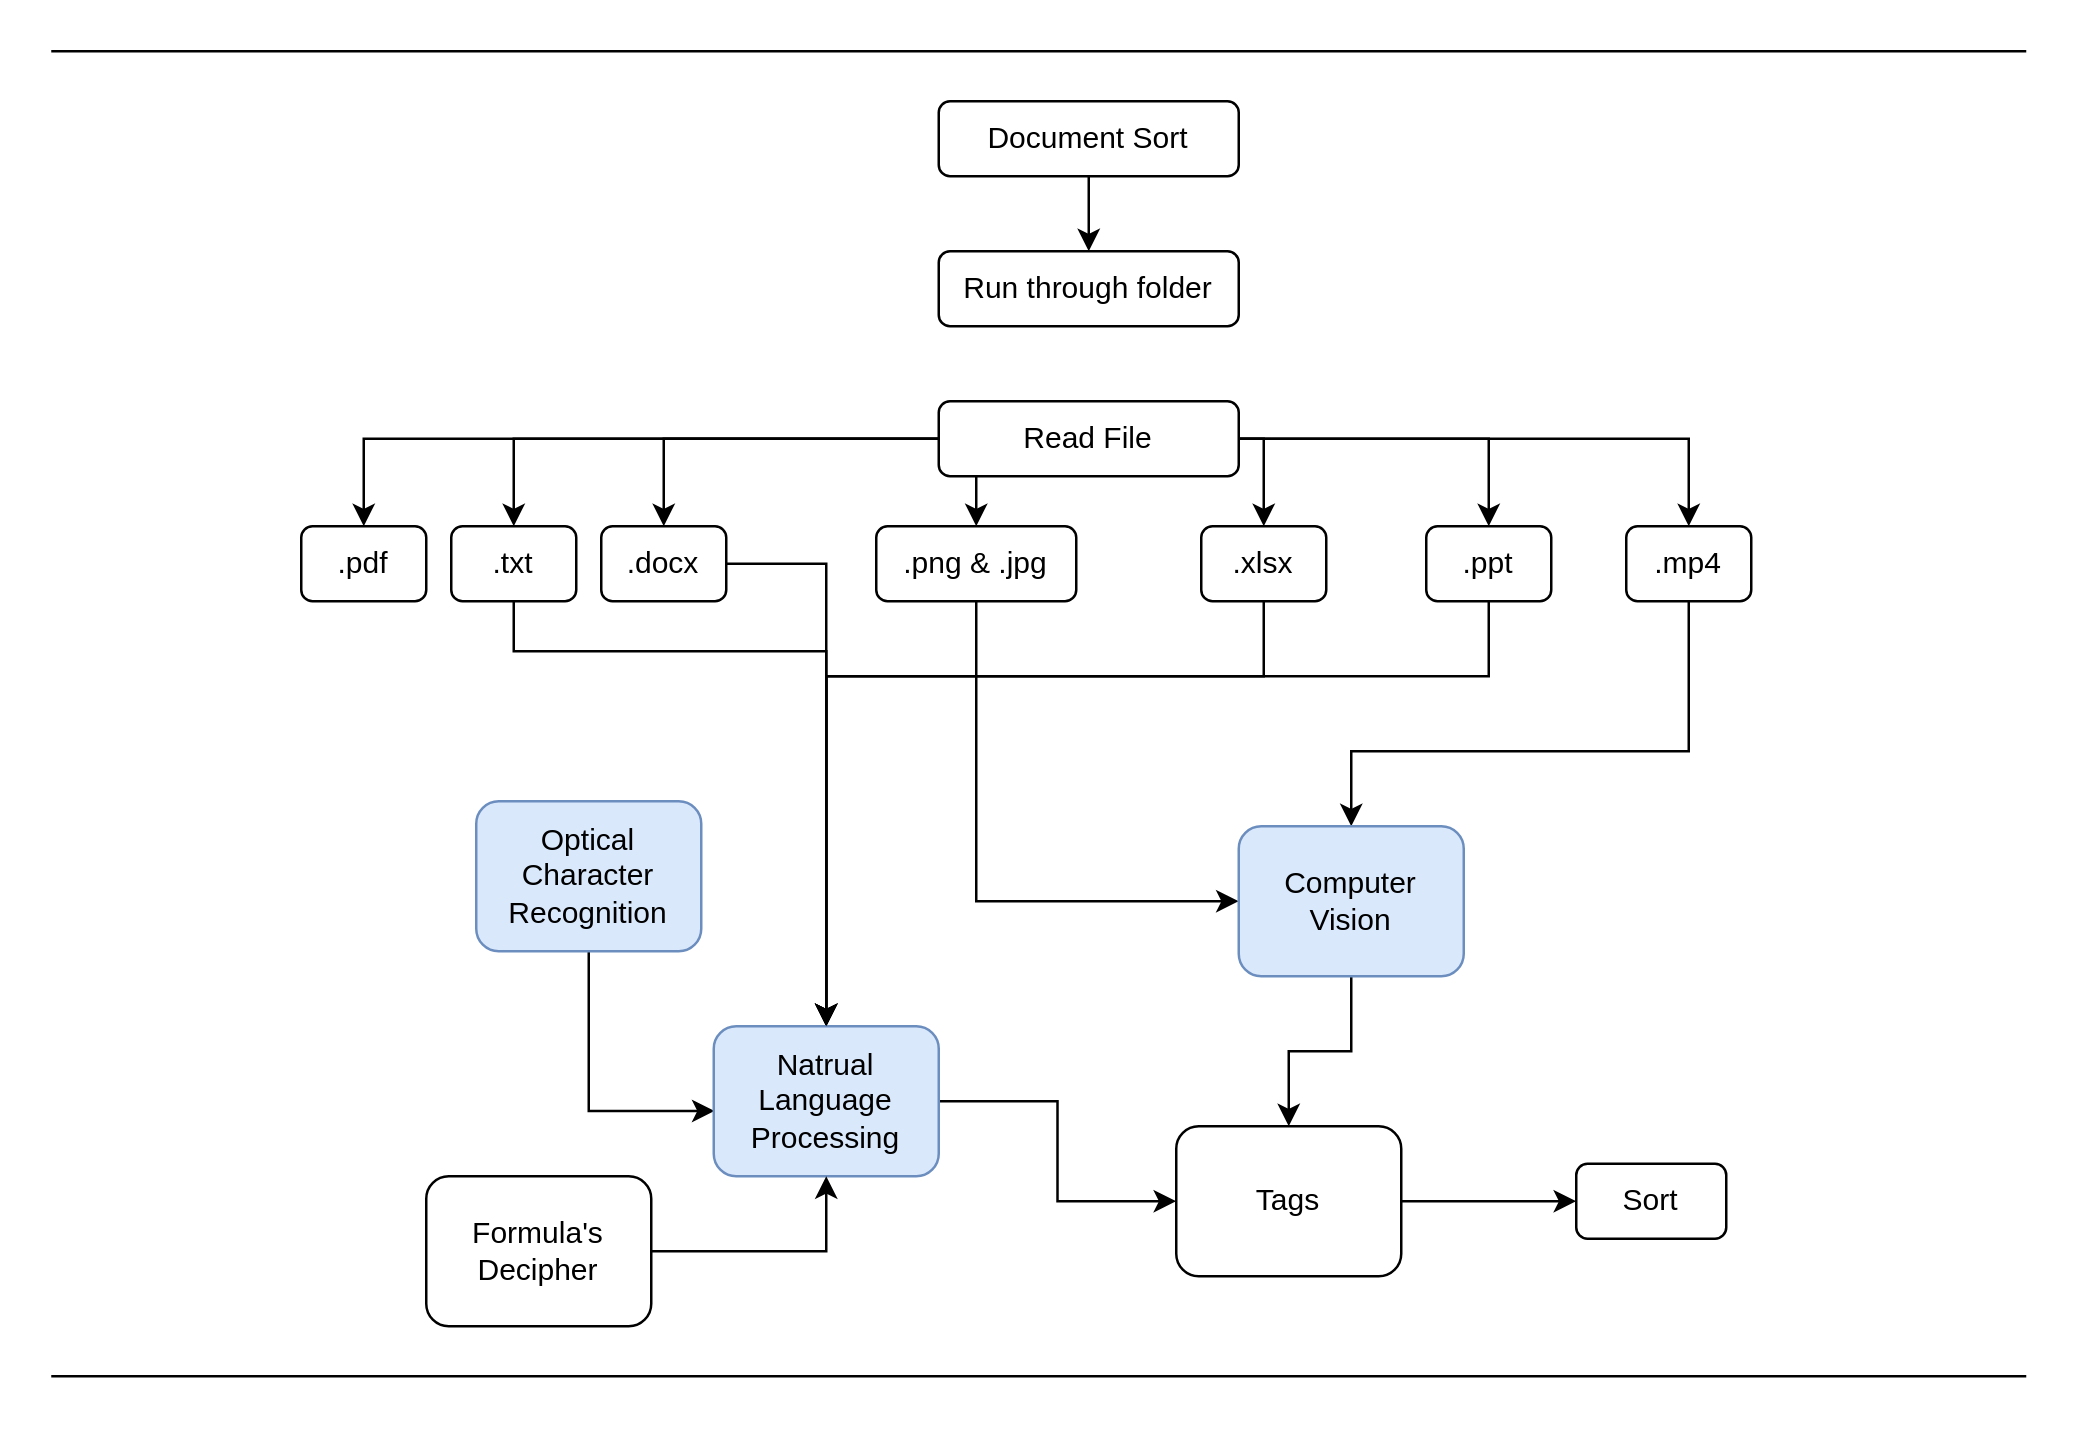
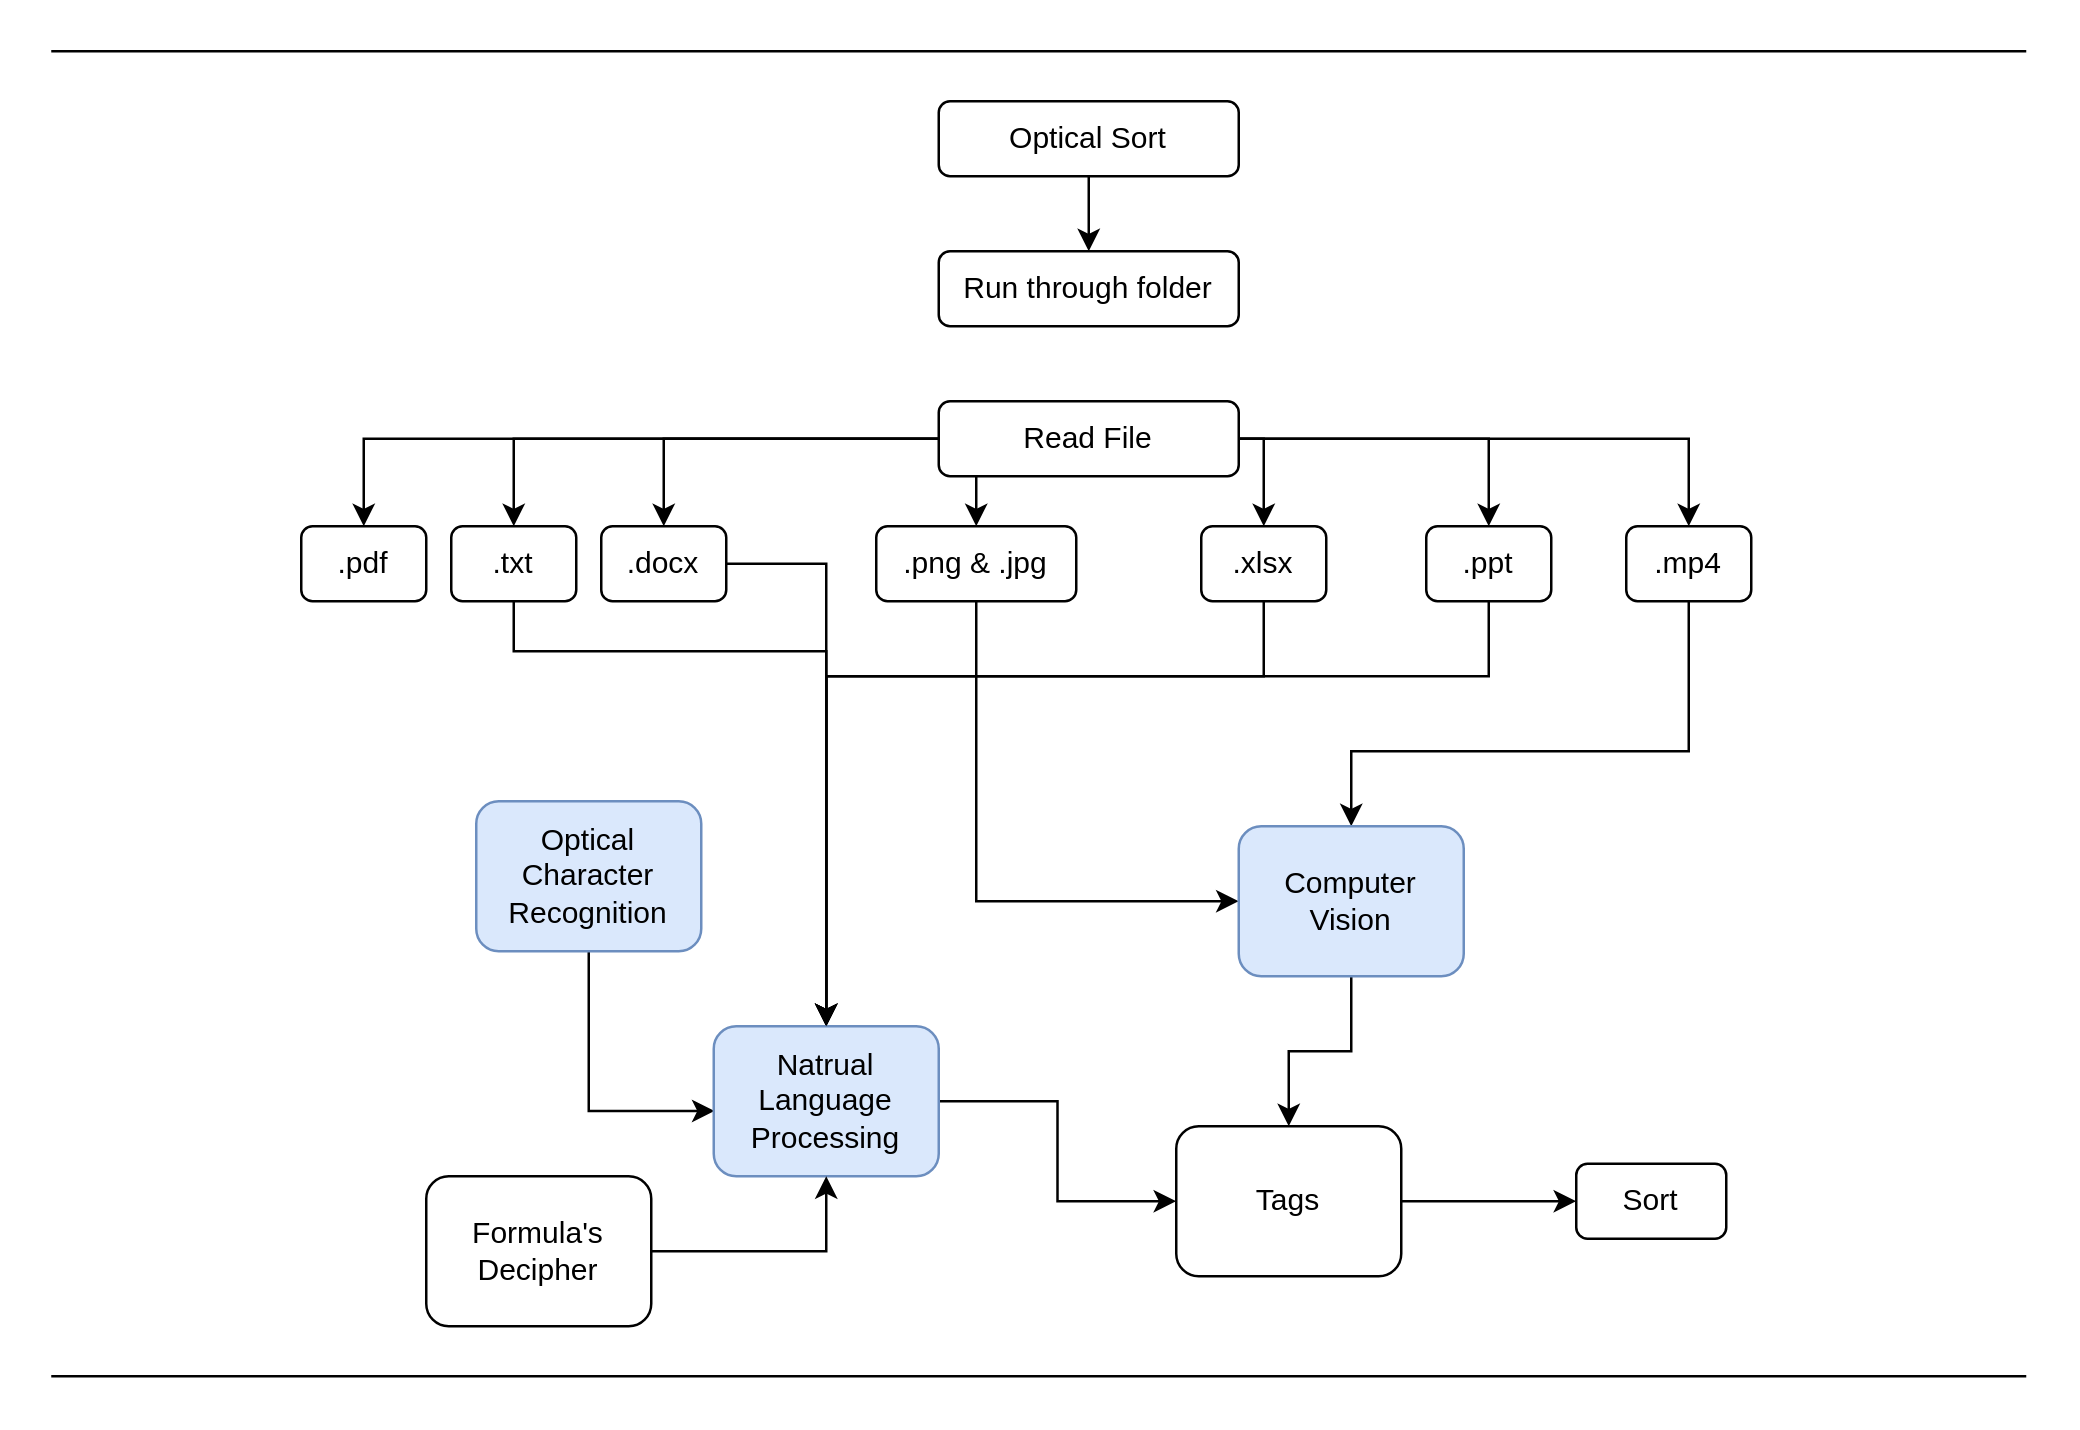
- <mxCell id="3" value="Document Sort" style="rounded=1;whiteSpace=wrap;html=1;" parent="1" vertex="1"><mxGeometry x="375" y="40" width="120" height="30" as="geometry" /></mxCell>
+ <mxCell id="3" value="Optical Sort" style="rounded=1;whiteSpace=wrap;html=1;" parent="1" vertex="1"><mxGeometry x="375" y="40" width="120" height="30" as="geometry" /></mxCell>
